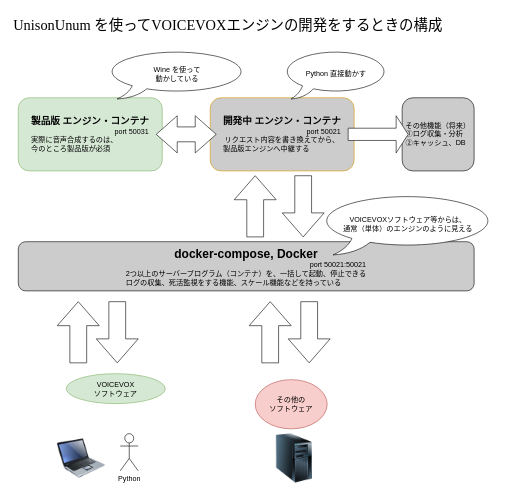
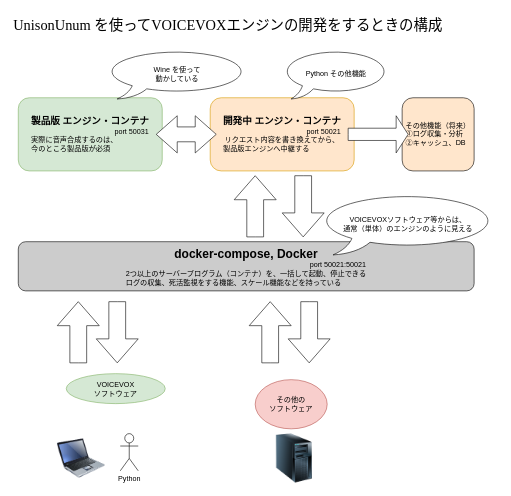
- <mxCell id="21" value="Python 直接動かす" style="whiteSpace=wrap;html=1;shape=mxgraph.basic.oval_callout" vertex="1" parent="1"><mxGeometry x="470" y="82" width="180" height="82" as="geometry" /></mxCell>
+ <mxCell id="21" value="Python その他機能" style="whiteSpace=wrap;html=1;shape=mxgraph.basic.oval_callout" vertex="1" parent="1"><mxGeometry x="470" y="82" width="180" height="82" as="geometry" /></mxCell>
- <mxCell id="3" value="&lt;b&gt;&lt;font style=&quot;font-size: 16px&quot;&gt;開発中 エンジン・コンテナ&lt;/font&gt;&lt;/b&gt;&lt;br&gt;&lt;div style=&quot;text-align: right&quot;&gt;&lt;span&gt;port 50021&lt;/span&gt;&lt;/div&gt;リクエスト内容を書き換えてから、&lt;br&gt;&lt;div style=&quot;text-align: left&quot;&gt;&lt;span&gt;製品版エンジンへ中継する&lt;/span&gt;&lt;/div&gt;" style="rounded=1;whiteSpace=wrap;html=1;fillColor=#cccccc;strokeColor=#d79b00;" vertex="1" parent="1"><mxGeometry x="350" y="162" width="240" height="122" as="geometry" /></mxCell>
+ <mxCell id="3" value="&lt;b&gt;&lt;font style=&quot;font-size: 16px&quot;&gt;開発中 エンジン・コンテナ&lt;/font&gt;&lt;/b&gt;&lt;br&gt;&lt;div style=&quot;text-align: right&quot;&gt;&lt;span&gt;port 50021&lt;/span&gt;&lt;/div&gt;リクエスト内容を書き換えてから、&lt;br&gt;&lt;div style=&quot;text-align: left&quot;&gt;&lt;span&gt;製品版エンジンへ中継する&lt;/span&gt;&lt;/div&gt;" style="rounded=1;whiteSpace=wrap;html=1;fillColor=#ffe6cc;strokeColor=#d79b00;" vertex="1" parent="1"><mxGeometry x="350" y="162" width="240" height="122" as="geometry" /></mxCell>
- <mxCell id="4" value="その他機能（将来）&lt;br&gt;&lt;div style=&quot;text-align: left&quot;&gt;&lt;span&gt;①ログ収集・分析&lt;/span&gt;&lt;/div&gt;&lt;div style=&quot;text-align: left&quot;&gt;&lt;span&gt;②キャッシュ、DB&lt;/span&gt;&lt;/div&gt;" style="rounded=1;whiteSpace=wrap;html=1;fillColor=#CCCCCC;" vertex="1" parent="1"><mxGeometry x="670" y="162" width="120" height="122" as="geometry" /></mxCell>
+ <mxCell id="4" value="その他機能（将来）&lt;br&gt;&lt;div style=&quot;text-align: left&quot;&gt;&lt;span&gt;①ログ収集・分析&lt;/span&gt;&lt;/div&gt;&lt;div style=&quot;text-align: left&quot;&gt;&lt;span&gt;②キャッシュ、DB&lt;/span&gt;&lt;/div&gt;" style="rounded=1;whiteSpace=wrap;html=1;fillColor=#ffe6cc;" vertex="1" parent="1"><mxGeometry x="670" y="162" width="120" height="122" as="geometry" /></mxCell>
